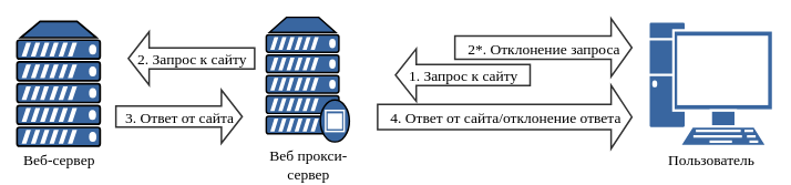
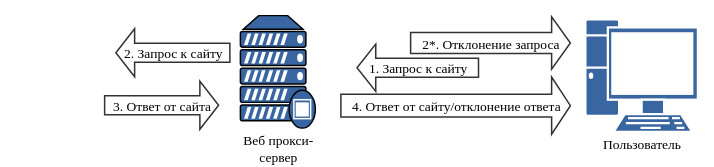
- <mxCell id="2" value="Веб-сервер" style="shape=mxgraph.networks.server;shadow=0;strokeWidth=1;fillColor=#3966A0;strokeColor=#000000;opacity=100.0;nl2Br=0;verticalLabelPosition=bottom;verticalAlign=top;align=center;spacingLeft=2.0;spacingRight=0;gliffyId=2;labelBackgroundColor=none;labelBorderColor=none;fontSize=18;fontFamily=Times New Roman;whiteSpace=wrap;" parent="1" vertex="1"><mxGeometry x="20" y="25" width="100" height="150" as="geometry" /></mxCell>
- <mxCell id="9" value="4. Ответ от сайта/отклонение ответа" style="shape=mxgraph.arrows2.arrow;dy=0.6;dx=25;notch=0;shadow=0;strokeWidth=2;fillColor=#FFFFFF;strokeColor=#333333;opacity=100.0;nl2Br=0;verticalAlign=middle;align=center;spacingLeft=9.0;spacingRight=6;gliffyId=17;fontSize=18;fontFamily=Times New Roman;" parent="1" vertex="1"><mxGeometry x="454" y="102" width="306" height="76" as="geometry" /></mxCell>
+ <mxCell id="9" value="4. Ответ от сайту/отклонение ответа" style="shape=mxgraph.arrows2.arrow;dy=0.6;dx=25;notch=0;shadow=0;strokeWidth=2;fillColor=#FFFFFF;strokeColor=#333333;opacity=100.0;nl2Br=0;verticalAlign=middle;align=center;spacingLeft=9.0;spacingRight=6;gliffyId=17;fontSize=18;fontFamily=Times New Roman;" parent="1" vertex="1"><mxGeometry x="454" y="102" width="306" height="76" as="geometry" /></mxCell>
